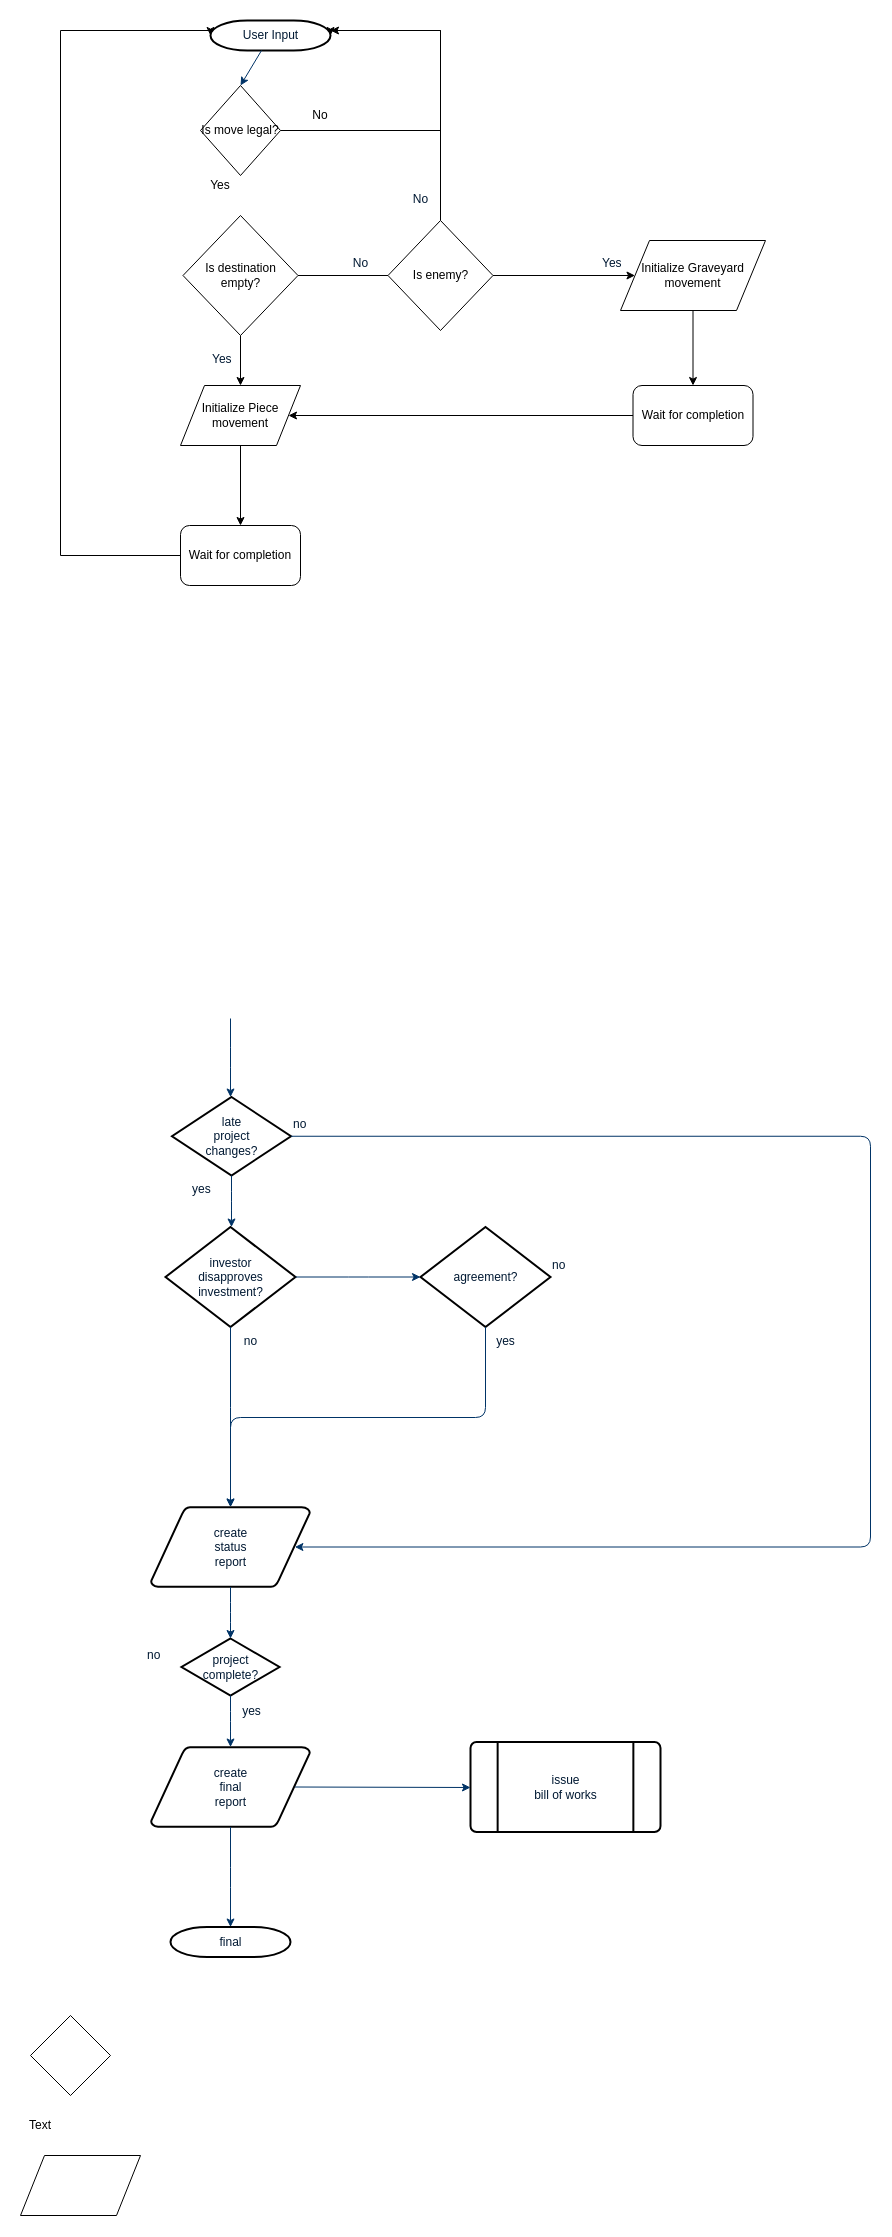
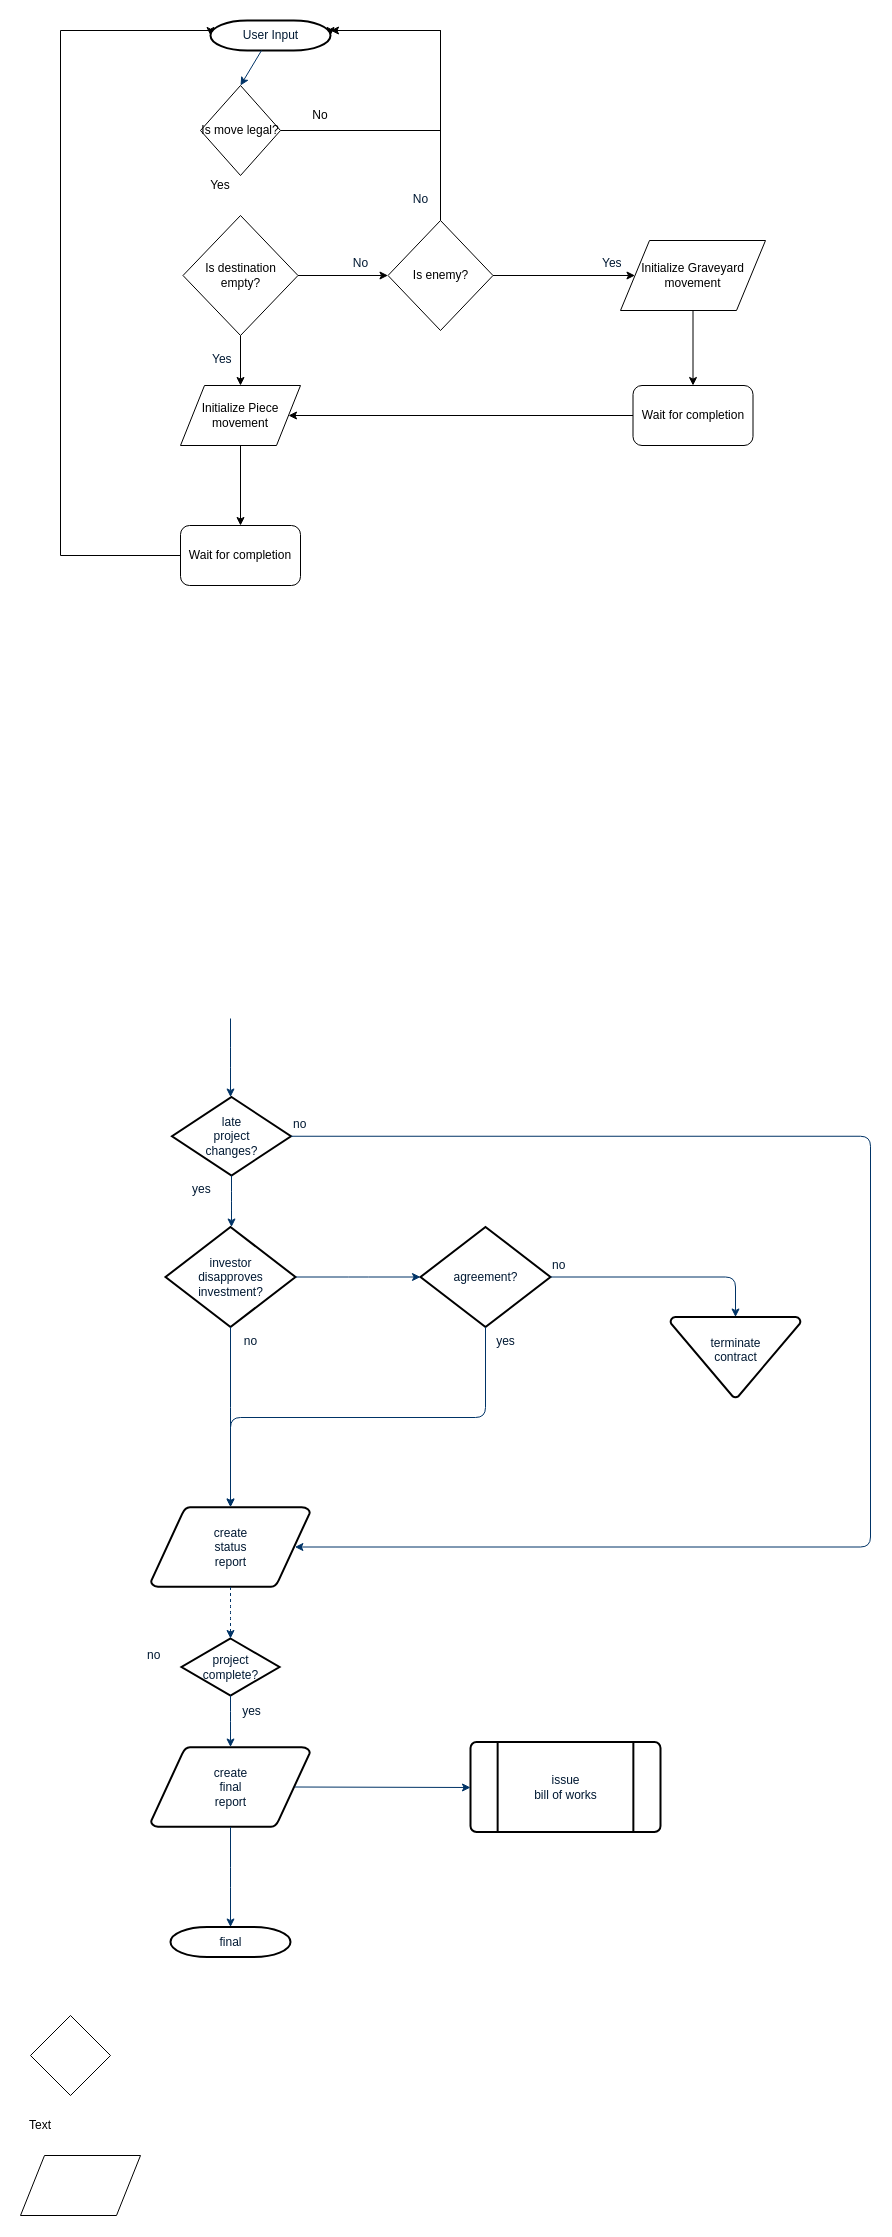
- <mxCell id="40" value="" style="edgeStyle=orthogonalEdgeStyle;rounded=0;orthogonalLoop=1;jettySize=auto;html=1;entryX=0;entryY=0.5;entryDx=0;entryDy=0;endArrow=none;" parent="1" source="41" target="48" edge="1"><mxGeometry relative="1" as="geometry"><mxPoint x="377.5" y="275" as="targetPoint" /></mxGeometry></mxCell>
+ <mxCell id="40" value="" style="edgeStyle=orthogonalEdgeStyle;rounded=0;orthogonalLoop=1;jettySize=auto;html=1;entryX=0;entryY=0.5;entryDx=0;entryDy=0;" parent="1" source="41" target="48" edge="1"><mxGeometry relative="1" as="geometry"><mxPoint x="377.5" y="275" as="targetPoint" /></mxGeometry></mxCell>
+ <mxCell id="13" value="" style="edgeStyle=elbowEdgeStyle;elbow=vertical;exitX=1;exitY=0.5;exitPerimeter=0;entryX=0.5;entryY=0;entryPerimeter=0;fontColor=#001933;fontStyle=1;strokeColor=#003366;strokeWidth=1;html=1;" parent="1" source="9" target="12" edge="1"><mxGeometry x="-10" y="61.5" width="100" height="100" as="geometry"><mxPoint x="-90" y="116.5" as="sourcePoint" /><mxPoint x="10" y="16.5" as="targetPoint" /><Array as="points"><mxPoint x="650" y="1276.5" /></Array></mxGeometry></mxCell>
+ <mxCell id="12" value="terminate&#10;contract&#10;" style="shape=mxgraph.flowchart.merge_or_storage;fillColor=#FFFFFF;strokeColor=#000000;strokeWidth=2;gradientColor=none;gradientDirection=north;fontColor=#001933;fontStyle=0;html=1;" parent="1" vertex="1"><mxGeometry x="670" y="1316.5" width="130" height="80.5" as="geometry" /></mxCell>
- <mxCell id="21" value="" style="edgeStyle=elbowEdgeStyle;elbow=vertical;exitX=0.5;exitY=1;exitPerimeter=0;entryX=0.5;entryY=0;entryPerimeter=0;fontColor=#001933;fontStyle=1;strokeColor=#003366;strokeWidth=1;html=1;" parent="1" source="14" target="17" edge="1"><mxGeometry x="-10" y="61.5" width="100" height="100" as="geometry"><mxPoint x="-90" y="116.5" as="sourcePoint" /><mxPoint x="10" y="16.5" as="targetPoint" /></mxGeometry></mxCell>
+ <mxCell id="21" value="" style="edgeStyle=elbowEdgeStyle;elbow=vertical;exitX=0.5;exitY=1;exitPerimeter=0;entryX=0.5;entryY=0;entryPerimeter=0;fontColor=#001933;fontStyle=1;strokeColor=#003366;strokeWidth=1;html=1;dashed=1;" parent="1" source="14" target="17" edge="1"><mxGeometry x="-10" y="61.5" width="100" height="100" as="geometry"><mxPoint x="-90" y="116.5" as="sourcePoint" /><mxPoint x="10" y="16.5" as="targetPoint" /></mxGeometry></mxCell>
